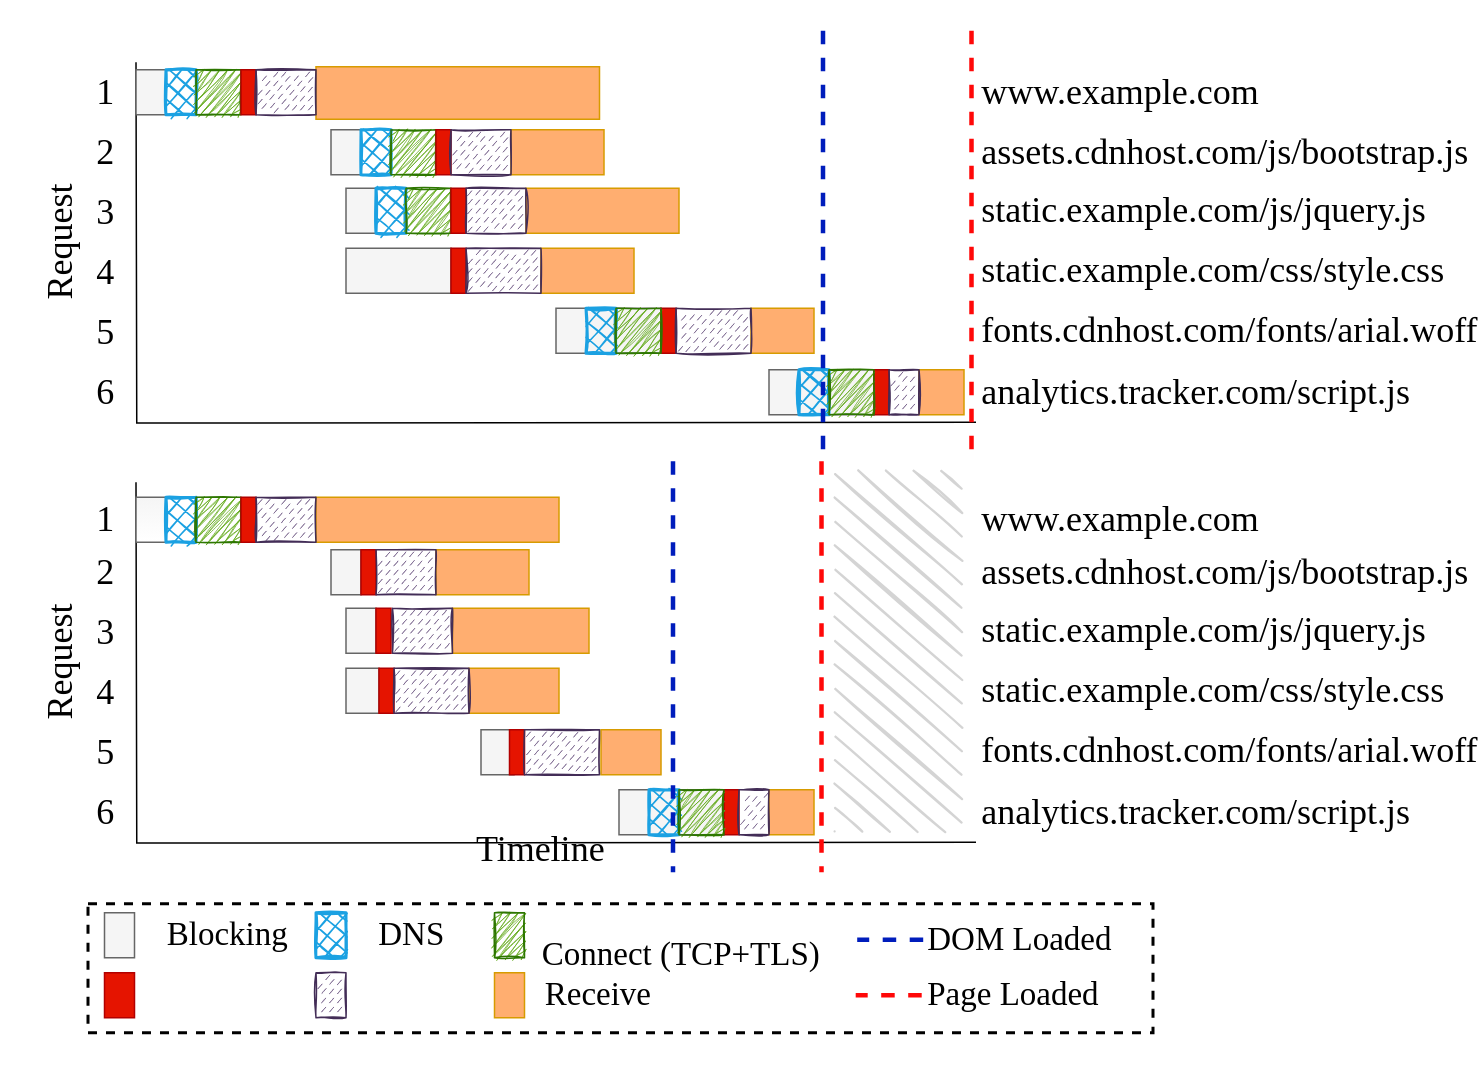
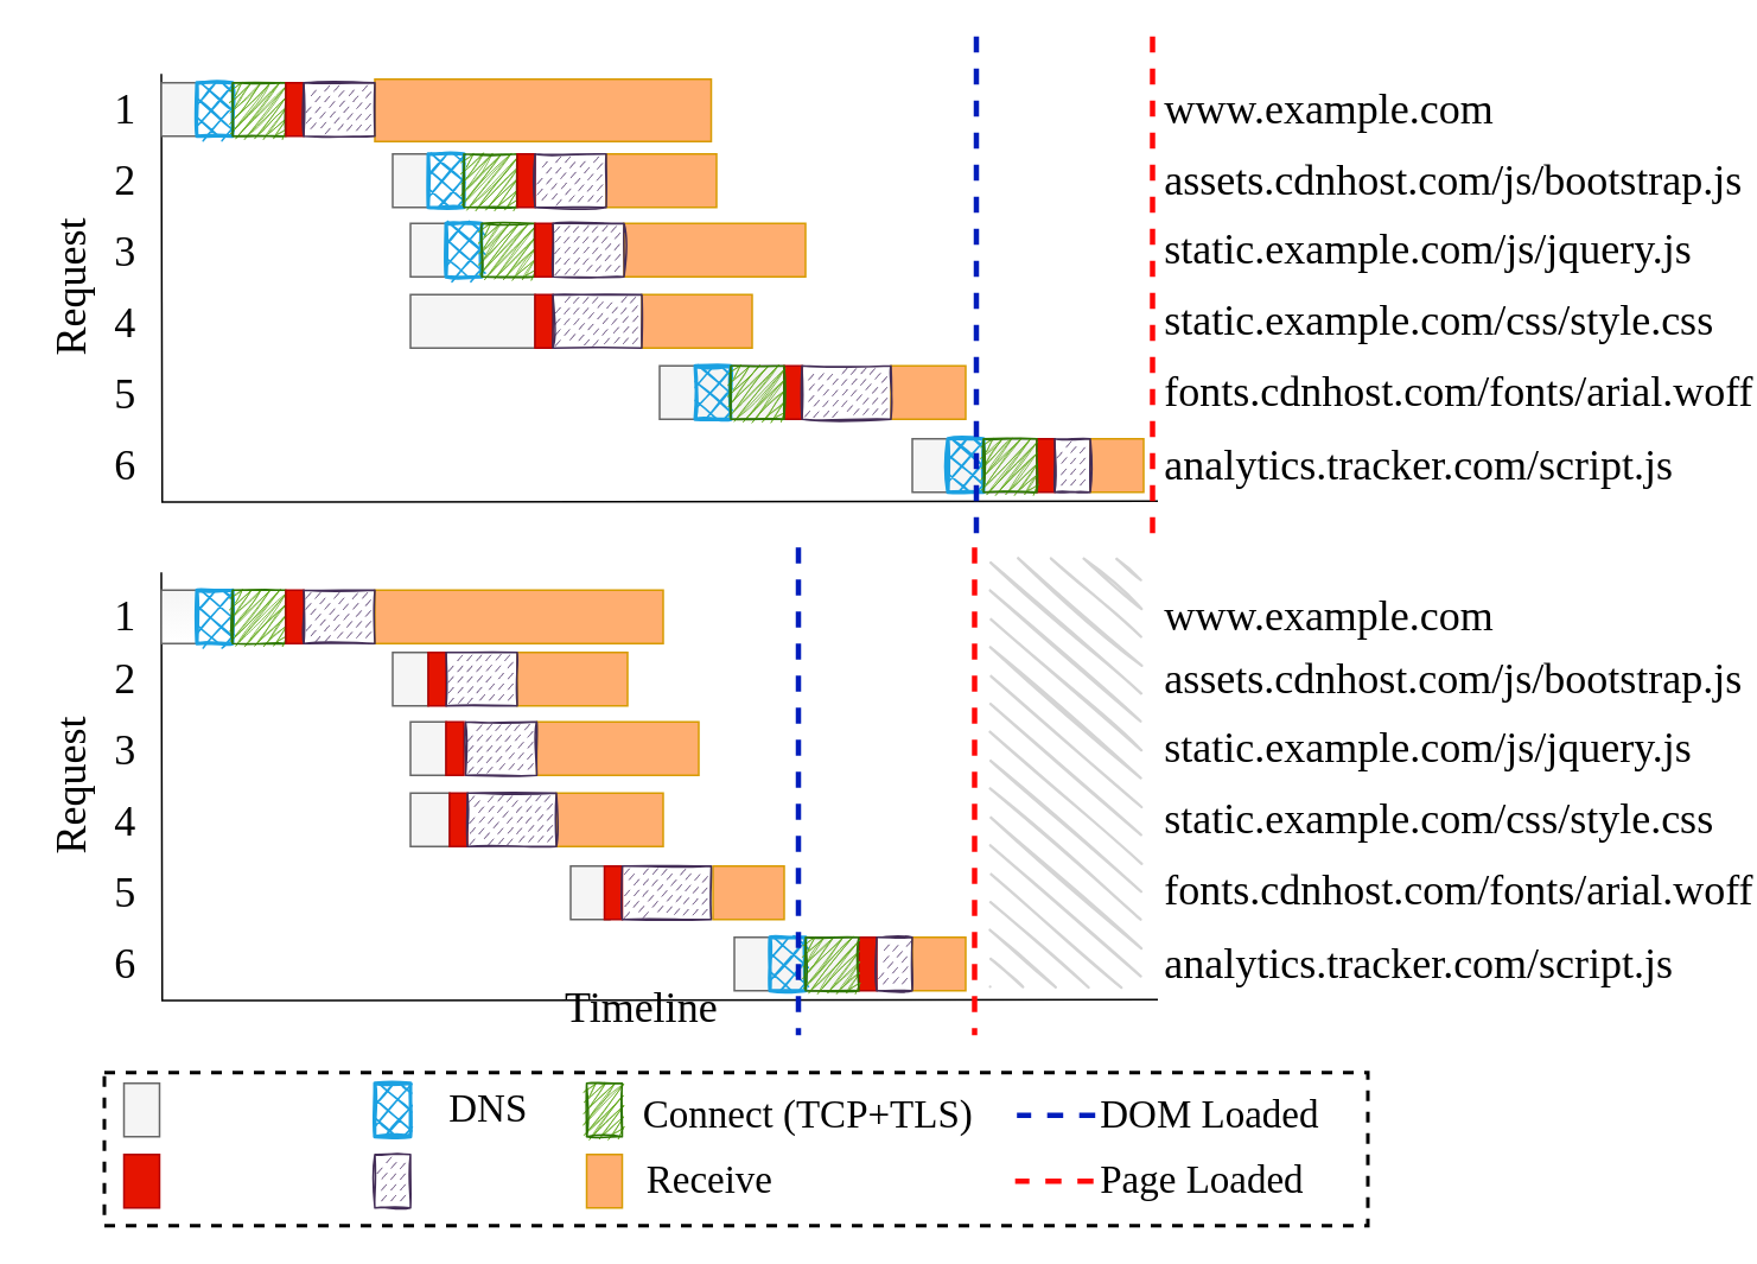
- <mxCell id="17" value="&lt;font style=&quot;font-size: 22px;&quot;&gt;Blocking&lt;/font&gt;" style="text;html=1;strokeColor=none;fillColor=none;align=left;verticalAlign=middle;whiteSpace=wrap;rounded=0;fontSize=22;fontFamily=Times New Roman;" parent="1" vertex="1"><mxGeometry x="109" y="613" width="80" height="20" as="geometry" /></mxCell>
- <mxCell id="19" value="&lt;span style=&quot;font-size: 22px;&quot;&gt;Connect (TCP+TLS)&lt;/span&gt;" style="text;html=1;strokeColor=none;fillColor=none;align=left;verticalAlign=middle;whiteSpace=wrap;rounded=0;fontSize=22;fontFamily=Times New Roman;" parent="1" vertex="1"><mxGeometry x="359" y="626" width="212" height="20" as="geometry" /></mxCell>
+ <mxCell id="19" value="&lt;span style=&quot;font-size: 22px;&quot;&gt;Connect (TCP+TLS)&lt;/span&gt;" style="text;html=1;strokeColor=none;fillColor=none;align=left;verticalAlign=middle;whiteSpace=wrap;rounded=0;fontSize=22;fontFamily=Times New Roman;" parent="1" vertex="1"><mxGeometry x="359" y="616" width="212" height="20" as="geometry" /></mxCell>
